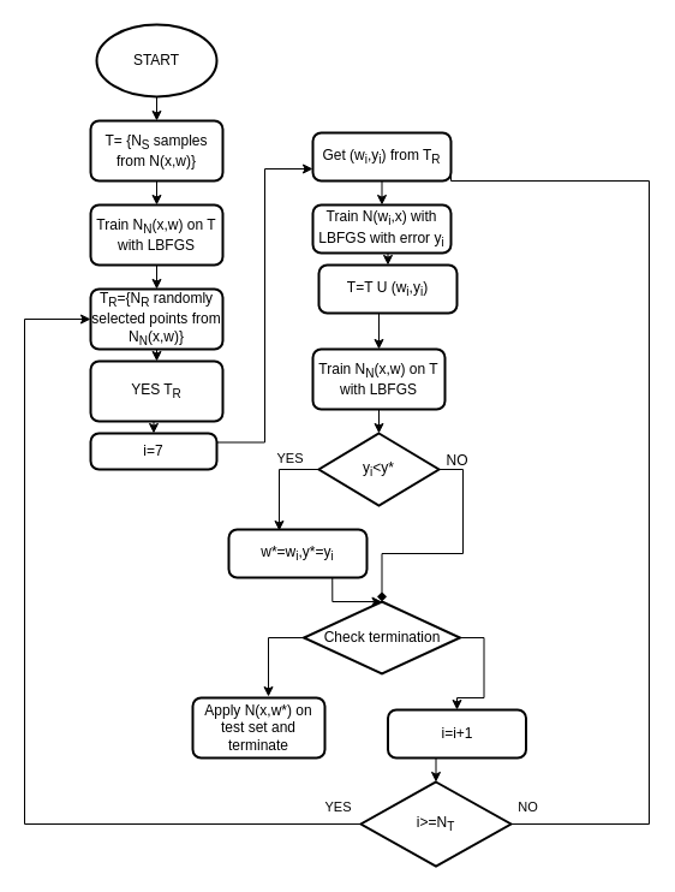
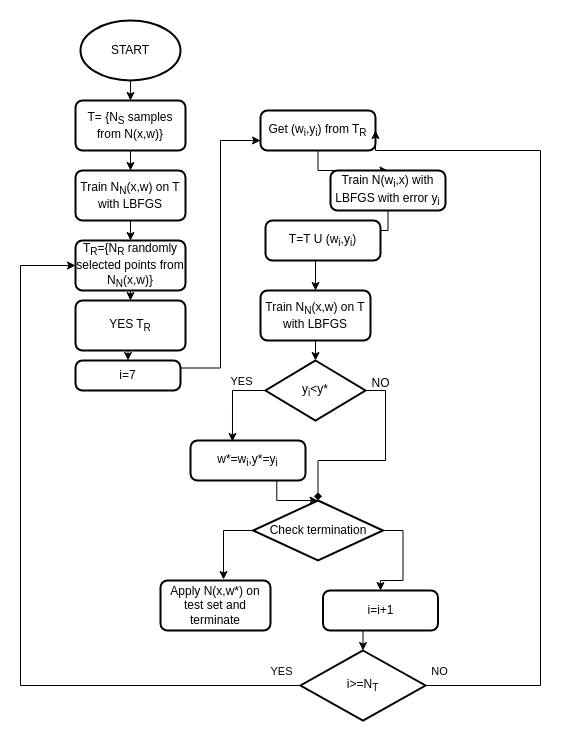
- <mxCell id="35" style="edgeStyle=orthogonalEdgeStyle;rounded=0;orthogonalLoop=1;jettySize=auto;html=1;exitX=1;exitY=0.5;exitDx=0;exitDy=0;exitPerimeter=0;entryX=1;entryY=0.5;entryDx=0;entryDy=0;endArrow=none;" parent="1" source="39" target="15" edge="1"><mxGeometry relative="1" as="geometry"><mxPoint x="450" y="130" as="targetPoint" /><Array as="points"><mxPoint x="540" y="685" /><mxPoint x="540" y="150" /><mxPoint x="375" y="150" /></Array></mxGeometry></mxCell>
+ <mxCell id="35" style="edgeStyle=orthogonalEdgeStyle;rounded=0;orthogonalLoop=1;jettySize=auto;html=1;exitX=1;exitY=0.5;exitDx=0;exitDy=0;exitPerimeter=0;entryX=1;entryY=0.5;entryDx=0;entryDy=0;" parent="1" source="39" target="15" edge="1"><mxGeometry relative="1" as="geometry"><mxPoint x="450" y="130" as="targetPoint" /><Array as="points"><mxPoint x="540" y="685" /><mxPoint x="540" y="150" /><mxPoint x="375" y="150" /></Array></mxGeometry></mxCell>
- <mxCell id="17" value="Train N(w&lt;sub&gt;i&lt;/sub&gt;,x) with LBFGS with error y&lt;sub&gt;i&lt;/sub&gt;" style="rounded=1;whiteSpace=wrap;html=1;absoluteArcSize=1;arcSize=14;strokeWidth=2;" parent="1" vertex="1"><mxGeometry x="260" y="170" width="115" height="40" as="geometry" /></mxCell>
+ <mxCell id="17" value="Train N(w&lt;sub&gt;i&lt;/sub&gt;,x) with LBFGS with error y&lt;sub&gt;i&lt;/sub&gt;" style="rounded=1;whiteSpace=wrap;html=1;absoluteArcSize=1;arcSize=14;strokeWidth=2;" parent="1" vertex="1"><mxGeometry x="330" y="170" width="115" height="40" as="geometry" /></mxCell>
